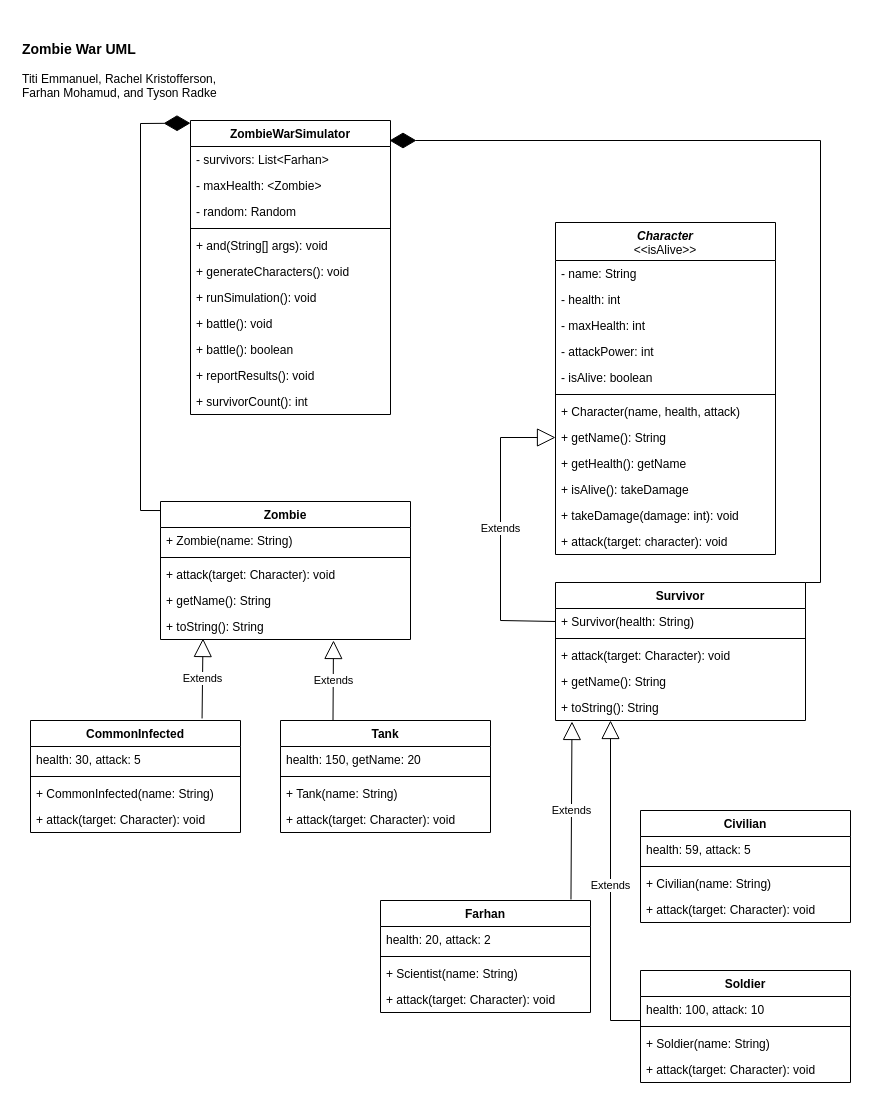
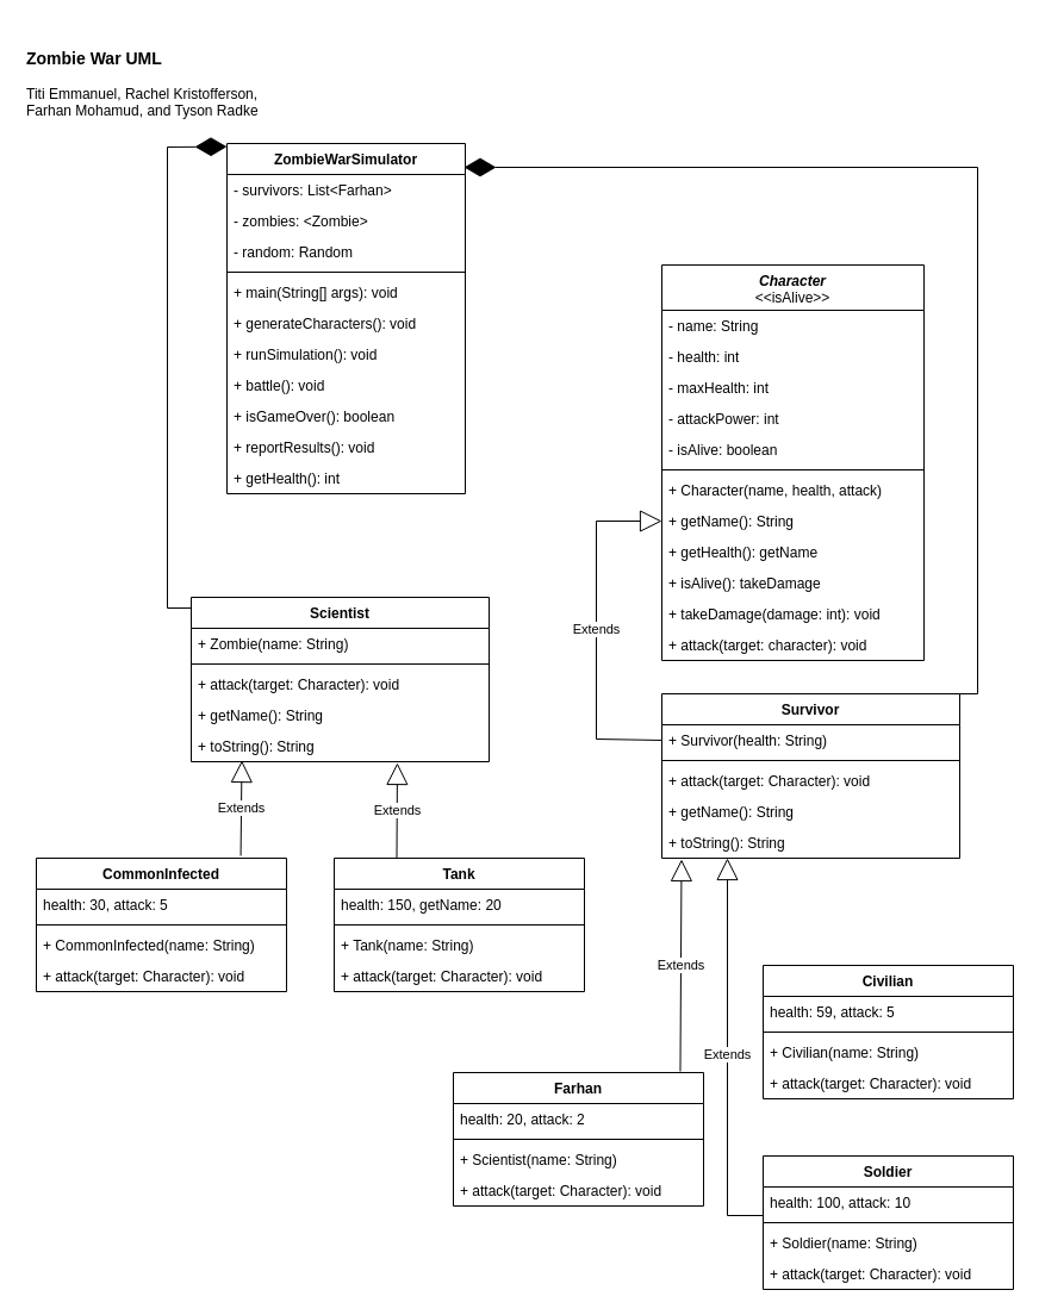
- <mxCell id="4" value="- maxHealth: &amp;lt;Zombie&amp;gt;" style="text;strokeColor=none;fillColor=none;align=left;verticalAlign=top;spacingLeft=4;spacingRight=4;overflow=hidden;rotatable=0;points=[[0,0.5],[1,0.5]];portConstraint=eastwest;whiteSpace=wrap;html=1;" vertex="1" parent="2"><mxGeometry y="52" width="200" height="26" as="geometry" /></mxCell>
+ <mxCell id="4" value="- zombies: &amp;lt;Zombie&amp;gt;" style="text;strokeColor=none;fillColor=none;align=left;verticalAlign=top;spacingLeft=4;spacingRight=4;overflow=hidden;rotatable=0;points=[[0,0.5],[1,0.5]];portConstraint=eastwest;whiteSpace=wrap;html=1;" vertex="1" parent="2"><mxGeometry y="52" width="200" height="26" as="geometry" /></mxCell>
- <mxCell id="7" value="+ and(String[] args): void" style="text;strokeColor=none;fillColor=none;align=left;verticalAlign=top;spacingLeft=4;spacingRight=4;overflow=hidden;rotatable=0;points=[[0,0.5],[1,0.5]];portConstraint=eastwest;whiteSpace=wrap;html=1;" vertex="1" parent="2"><mxGeometry y="112" width="200" height="26" as="geometry" /></mxCell>
+ <mxCell id="7" value="+ main(String[] args): void" style="text;strokeColor=none;fillColor=none;align=left;verticalAlign=top;spacingLeft=4;spacingRight=4;overflow=hidden;rotatable=0;points=[[0,0.5],[1,0.5]];portConstraint=eastwest;whiteSpace=wrap;html=1;" vertex="1" parent="2"><mxGeometry y="112" width="200" height="26" as="geometry" /></mxCell>
- <mxCell id="11" value="&lt;div&gt;+ battle(): boolean&lt;/div&gt;" style="text;strokeColor=none;fillColor=none;align=left;verticalAlign=top;spacingLeft=4;spacingRight=4;overflow=hidden;rotatable=0;points=[[0,0.5],[1,0.5]];portConstraint=eastwest;whiteSpace=wrap;html=1;" vertex="1" parent="2"><mxGeometry y="216" width="200" height="26" as="geometry" /></mxCell>
+ <mxCell id="11" value="&lt;div&gt;+ isGameOver(): boolean&lt;/div&gt;" style="text;strokeColor=none;fillColor=none;align=left;verticalAlign=top;spacingLeft=4;spacingRight=4;overflow=hidden;rotatable=0;points=[[0,0.5],[1,0.5]];portConstraint=eastwest;whiteSpace=wrap;html=1;" vertex="1" parent="2"><mxGeometry y="216" width="200" height="26" as="geometry" /></mxCell>
- <mxCell id="13" value="&lt;div&gt;+ survivorCount(): int&lt;/div&gt;" style="text;strokeColor=none;fillColor=none;align=left;verticalAlign=top;spacingLeft=4;spacingRight=4;overflow=hidden;rotatable=0;points=[[0,0.5],[1,0.5]];portConstraint=eastwest;whiteSpace=wrap;html=1;" vertex="1" parent="2"><mxGeometry y="268" width="200" height="26" as="geometry" /></mxCell>
+ <mxCell id="13" value="&lt;div&gt;+ getHealth(): int&lt;/div&gt;" style="text;strokeColor=none;fillColor=none;align=left;verticalAlign=top;spacingLeft=4;spacingRight=4;overflow=hidden;rotatable=0;points=[[0,0.5],[1,0.5]];portConstraint=eastwest;whiteSpace=wrap;html=1;" vertex="1" parent="2"><mxGeometry y="268" width="200" height="26" as="geometry" /></mxCell>
- <mxCell id="58" value="Zombie" style="swimlane;fontStyle=1;align=center;verticalAlign=top;childLayout=stackLayout;horizontal=1;startSize=26;horizontalStack=0;resizeParent=1;resizeParentMax=0;resizeLast=0;collapsible=1;marginBottom=0;whiteSpace=wrap;html=1;" vertex="1" parent="1"><mxGeometry x="160" y="501" width="250" height="138" as="geometry" /></mxCell>
+ <mxCell id="58" value="Scientist" style="swimlane;fontStyle=1;align=center;verticalAlign=top;childLayout=stackLayout;horizontal=1;startSize=26;horizontalStack=0;resizeParent=1;resizeParentMax=0;resizeLast=0;collapsible=1;marginBottom=0;whiteSpace=wrap;html=1;" vertex="1" parent="1"><mxGeometry x="160" y="501" width="250" height="138" as="geometry" /></mxCell>
